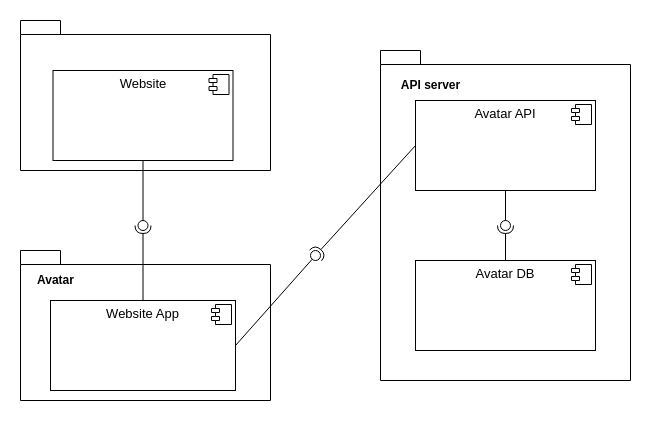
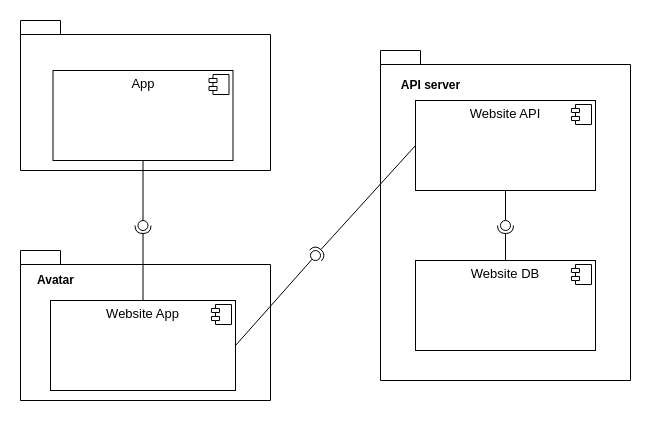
- <mxCell id="10" value="&lt;p style=&quot;margin: 0px ; margin-top: 6px ; text-align: center&quot;&gt;&lt;font style=&quot;font-size: 13px&quot;&gt;Website&lt;/font&gt;&lt;/p&gt;" style="align=left;overflow=fill;html=1;" vertex="1" parent="1"><mxGeometry x="52.5" y="70" width="180" height="90" as="geometry" /></mxCell>
+ <mxCell id="10" value="&lt;p style=&quot;margin: 0px ; margin-top: 6px ; text-align: center&quot;&gt;&lt;font style=&quot;font-size: 13px&quot;&gt;App&lt;/font&gt;&lt;/p&gt;" style="align=left;overflow=fill;html=1;" vertex="1" parent="1"><mxGeometry x="52.5" y="70" width="180" height="90" as="geometry" /></mxCell>
- <mxCell id="12" value="&lt;p style=&quot;margin: 0px ; margin-top: 6px ; text-align: center&quot;&gt;&lt;font style=&quot;font-size: 13px&quot;&gt;Avatar API&lt;/font&gt;&lt;/p&gt;" style="align=left;overflow=fill;html=1;" vertex="1" parent="1"><mxGeometry x="415" y="100" width="180" height="90" as="geometry" /></mxCell>
+ <mxCell id="12" value="&lt;p style=&quot;margin: 0px ; margin-top: 6px ; text-align: center&quot;&gt;&lt;font style=&quot;font-size: 13px&quot;&gt;Website API&lt;/font&gt;&lt;/p&gt;" style="align=left;overflow=fill;html=1;" vertex="1" parent="1"><mxGeometry x="415" y="100" width="180" height="90" as="geometry" /></mxCell>
- <mxCell id="19" value="&lt;p style=&quot;margin: 0px ; margin-top: 6px ; text-align: center&quot;&gt;&lt;font style=&quot;font-size: 13px&quot;&gt;Avatar DB&lt;/font&gt;&lt;/p&gt;" style="align=left;overflow=fill;html=1;" vertex="1" parent="1"><mxGeometry x="415" y="260" width="180" height="90" as="geometry" /></mxCell>
+ <mxCell id="19" value="&lt;p style=&quot;margin: 0px ; margin-top: 6px ; text-align: center&quot;&gt;&lt;font style=&quot;font-size: 13px&quot;&gt;Website DB&lt;/font&gt;&lt;/p&gt;" style="align=left;overflow=fill;html=1;" vertex="1" parent="1"><mxGeometry x="415" y="260" width="180" height="90" as="geometry" /></mxCell>
